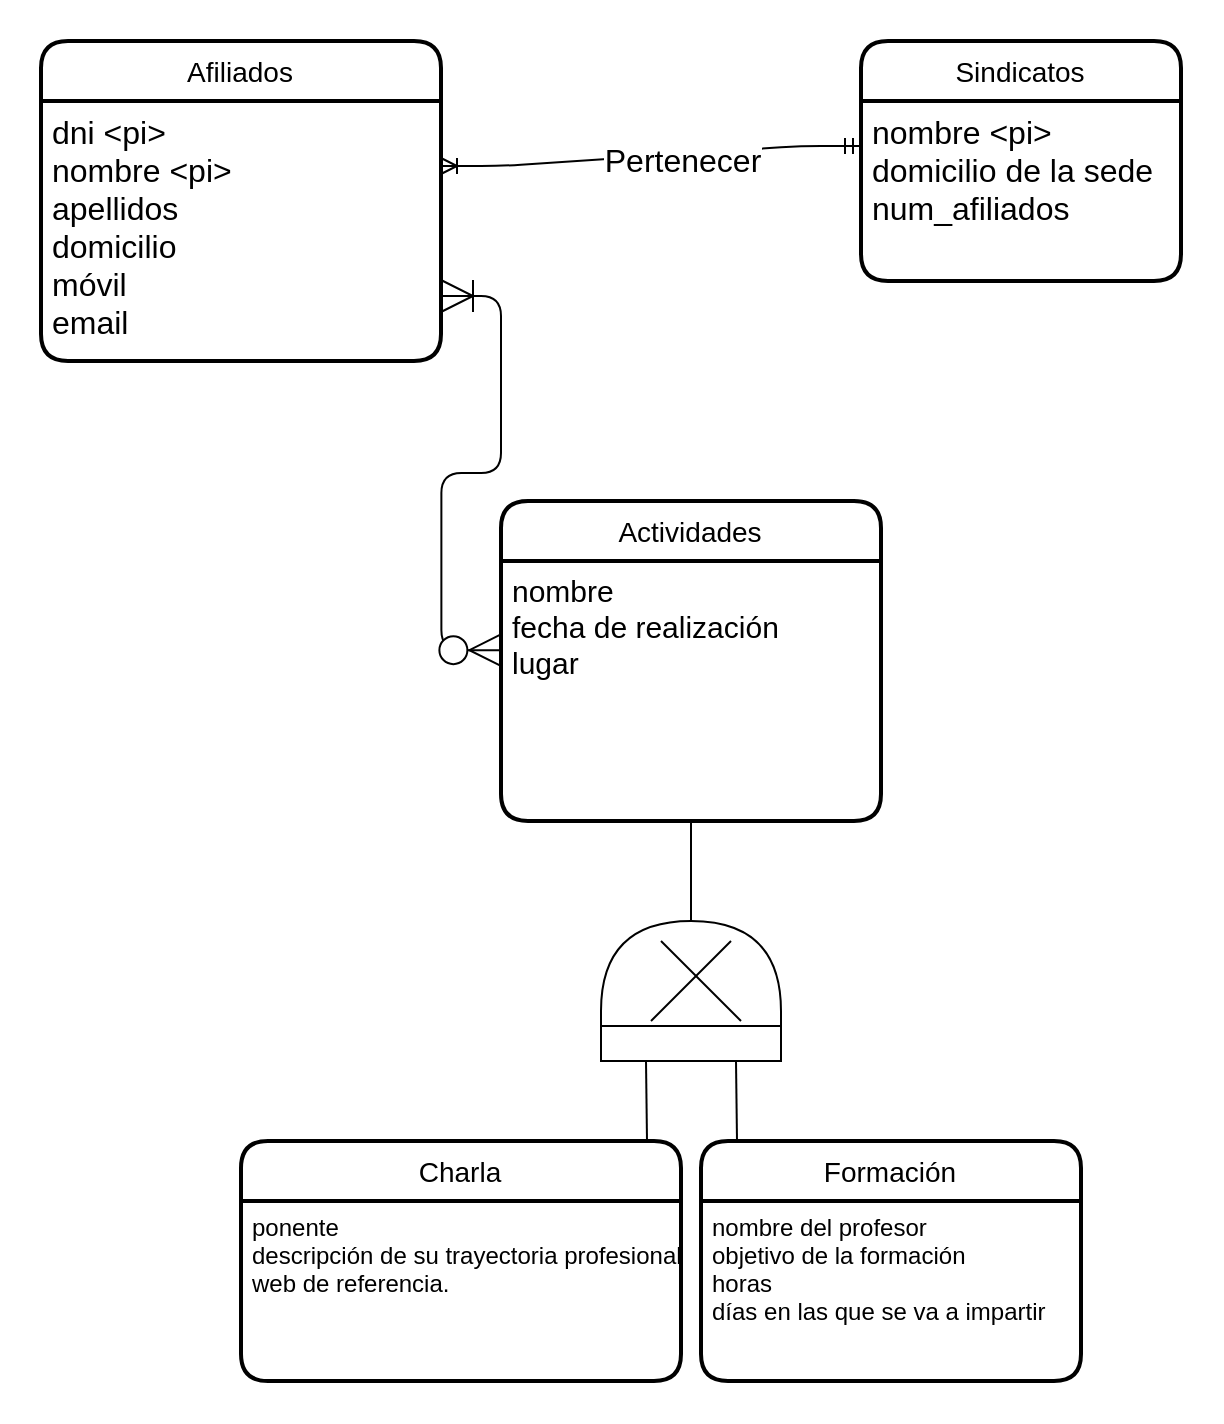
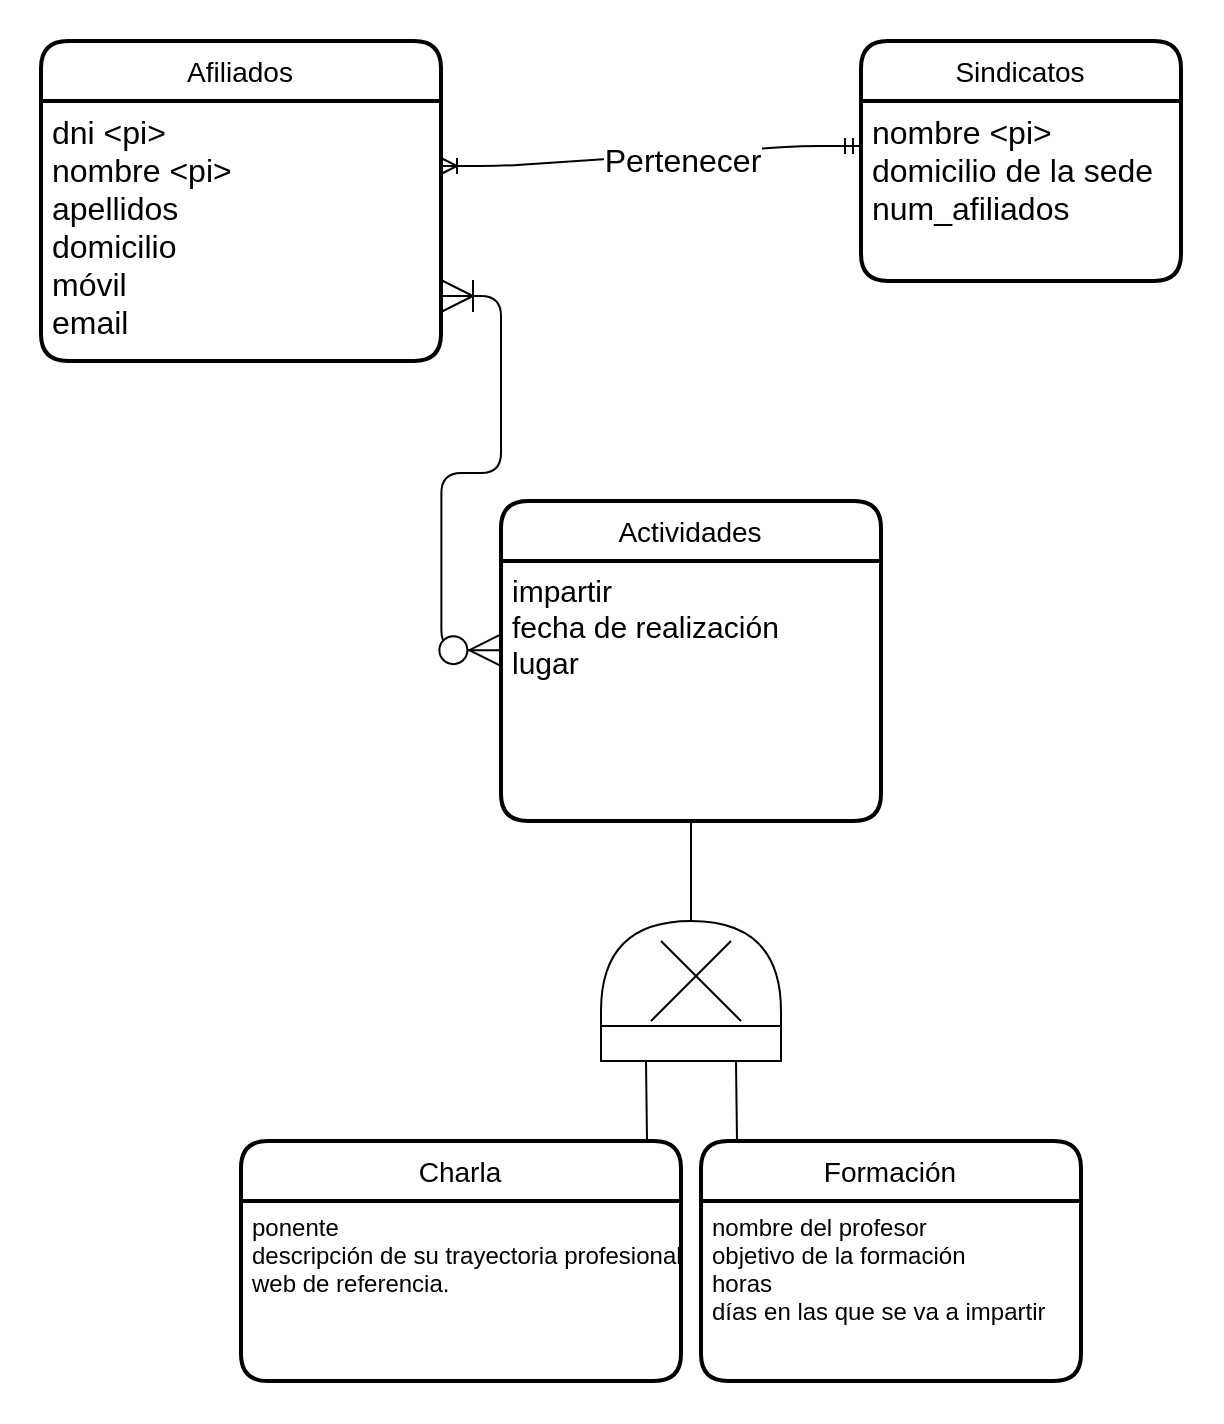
- <mxCell id="9" value="nombre&#10;fecha de realización&#10;lugar" style="align=left;strokeColor=none;fillColor=none;spacingLeft=4;fontSize=15;verticalAlign=top;resizable=0;rotatable=0;part=1;" vertex="1" parent="8"><mxGeometry y="30" width="190" height="130" as="geometry" /></mxCell>
+ <mxCell id="9" value="impartir&#10;fecha de realización&#10;lugar" style="align=left;strokeColor=none;fillColor=none;spacingLeft=4;fontSize=15;verticalAlign=top;resizable=0;rotatable=0;part=1;" vertex="1" parent="8"><mxGeometry y="30" width="190" height="130" as="geometry" /></mxCell>
